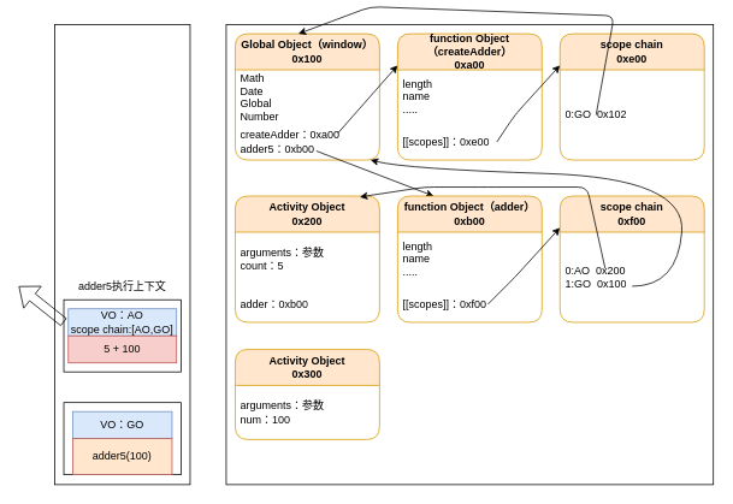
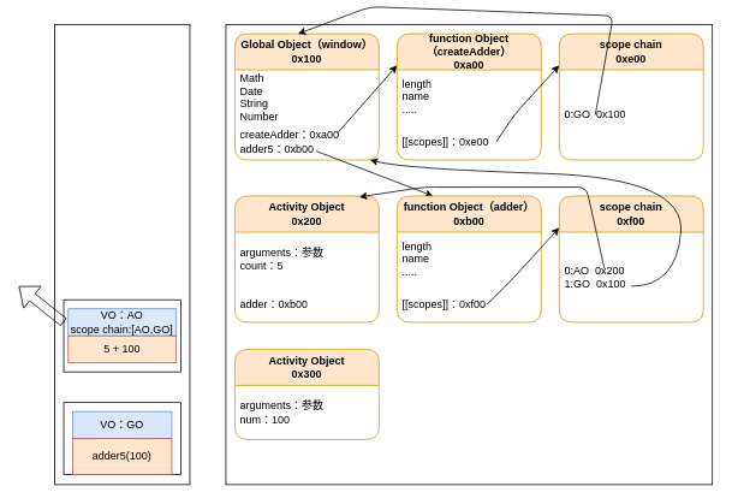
- <mxCell id="8" value="Math&lt;br&gt;Date&lt;br&gt;Global&lt;br&gt;Number" style="text;strokeColor=none;fillColor=none;align=left;verticalAlign=middle;spacingLeft=4;spacingRight=4;overflow=hidden;points=[[0,0.5],[1,0.5]];portConstraint=eastwest;rotatable=0;whiteSpace=wrap;html=1;rounded=1;shadow=0;sketch=0;" parent="7" vertex="1"><mxGeometry y="40" width="160" height="60" as="geometry" /></mxCell>
+ <mxCell id="8" value="Math&lt;br&gt;Date&lt;br&gt;String&lt;br&gt;Number" style="text;strokeColor=none;fillColor=none;align=left;verticalAlign=middle;spacingLeft=4;spacingRight=4;overflow=hidden;points=[[0,0.5],[1,0.5]];portConstraint=eastwest;rotatable=0;whiteSpace=wrap;html=1;rounded=1;shadow=0;sketch=0;" parent="7" vertex="1"><mxGeometry y="40" width="160" height="60" as="geometry" /></mxCell>
- <mxCell id="18" value="0:GO&amp;nbsp; 0x102" style="text;strokeColor=none;fillColor=none;align=left;verticalAlign=middle;spacingLeft=4;spacingRight=4;overflow=hidden;points=[[0,0.5],[1,0.5]];portConstraint=eastwest;rotatable=0;whiteSpace=wrap;html=1;rounded=1;shadow=0;sketch=0;" parent="16" vertex="1"><mxGeometry y="40" width="160" height="100" as="geometry" /></mxCell>
+ <mxCell id="18" value="0:GO&amp;nbsp; 0x100" style="text;strokeColor=none;fillColor=none;align=left;verticalAlign=middle;spacingLeft=4;spacingRight=4;overflow=hidden;points=[[0,0.5],[1,0.5]];portConstraint=eastwest;rotatable=0;whiteSpace=wrap;html=1;rounded=1;shadow=0;sketch=0;" parent="16" vertex="1"><mxGeometry y="40" width="160" height="100" as="geometry" /></mxCell>
- <mxCell id="20" value="adder5执行上下文" style="text;html=1;strokeColor=none;fillColor=none;align=center;verticalAlign=middle;whiteSpace=wrap;rounded=0;" parent="1" vertex="1"><mxGeometry x="70" y="295" width="130" height="30" as="geometry" /></mxCell>
- <mxCell id="22" value="5 + 100" style="rounded=0;whiteSpace=wrap;html=1;fillColor=#f8cecc;strokeColor=#b85450;" parent="1" vertex="1"><mxGeometry x="75" y="365" width="120" height="30" as="geometry" /></mxCell>
+ <mxCell id="22" value="5 + 100" style="rounded=0;whiteSpace=wrap;html=1;fillColor=#ffe6cc;strokeColor=#b85450;" parent="1" vertex="1"><mxGeometry x="75" y="365" width="120" height="30" as="geometry" /></mxCell>
